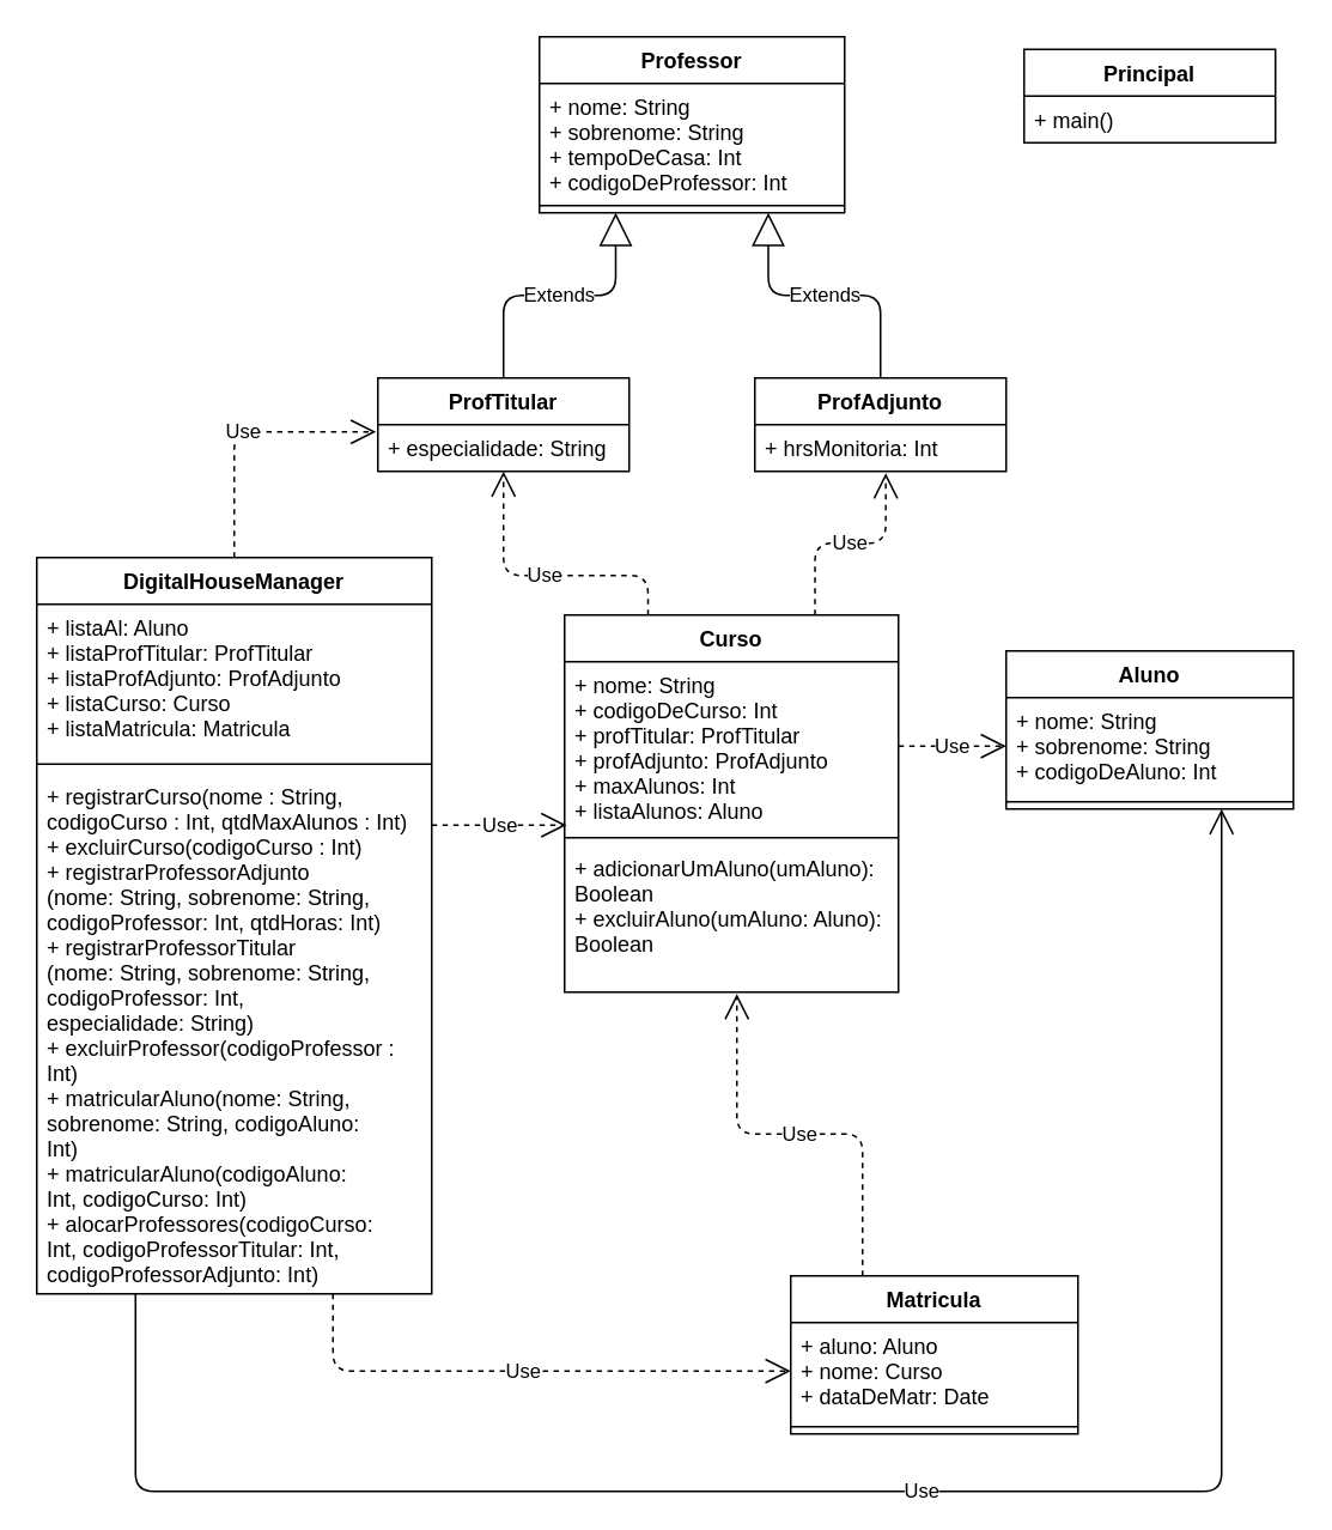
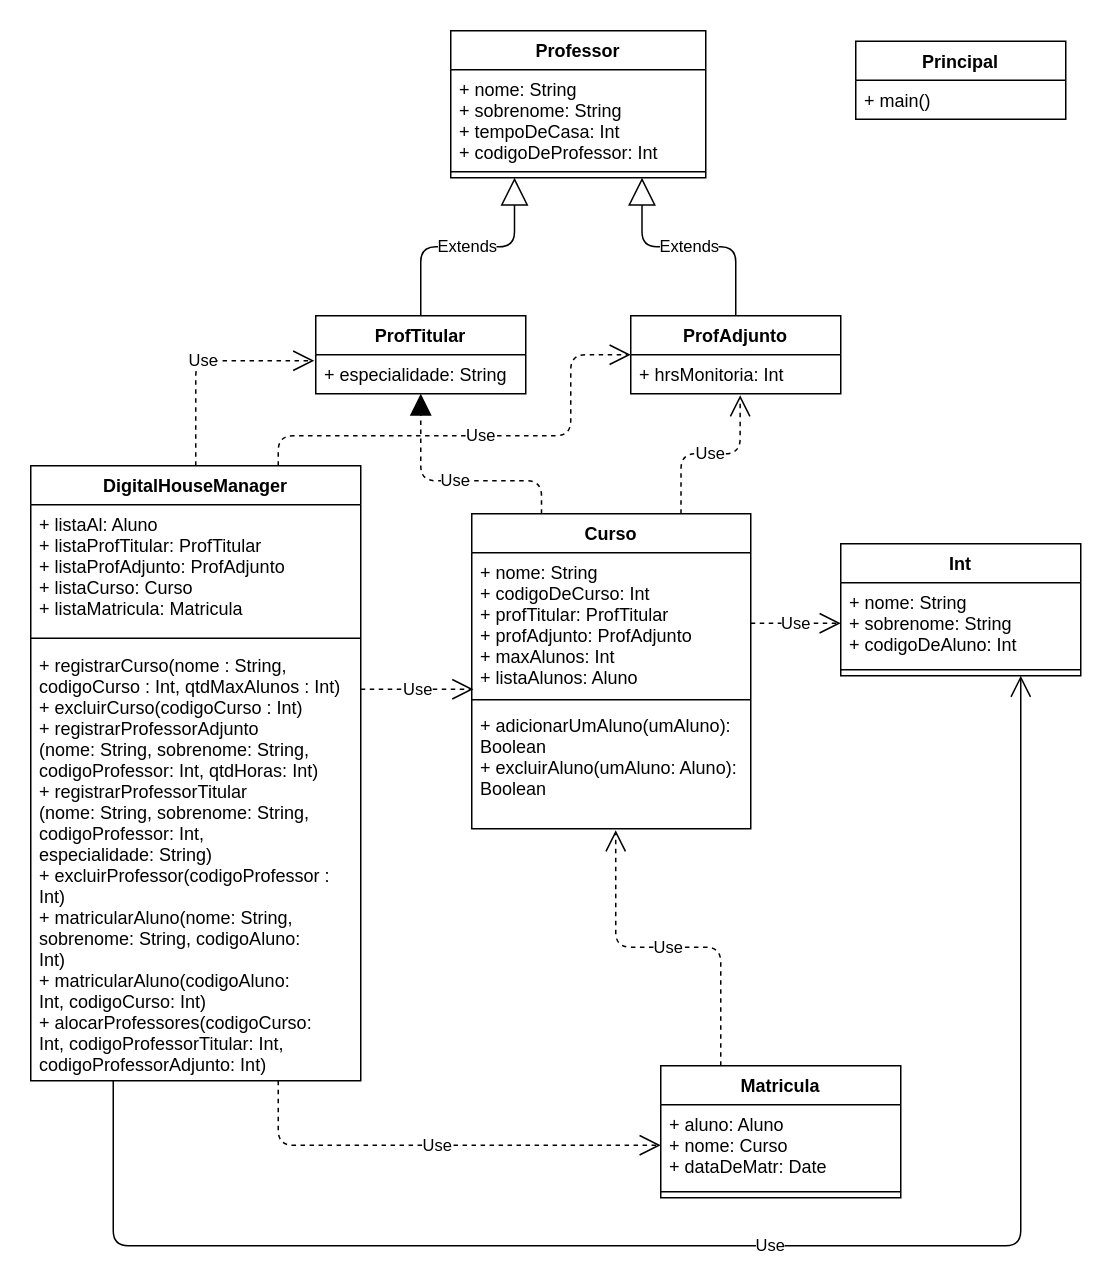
- <mxCell id="20" value="Use" style="endArrow=open;endSize=12;dashed=1;html=1;entryX=0.5;entryY=1;entryDx=0;entryDy=0;exitX=0.25;exitY=0;exitDx=0;exitDy=0;entryPerimeter=0;edgeStyle=orthogonalEdgeStyle;" parent="1" source="11" target="8" edge="1"><mxGeometry width="160" relative="1" as="geometry"><mxPoint x="444" y="310" as="sourcePoint" /><mxPoint x="509.94" y="269.998" as="targetPoint" /><Array as="points"><mxPoint x="361" y="320" /><mxPoint x="280" y="320" /></Array></mxGeometry></mxCell>
+ <mxCell id="20" value="Use" style="endArrow=block;endSize=12;dashed=1;html=1;entryX=0.5;entryY=1;entryDx=0;entryDy=0;exitX=0.25;exitY=0;exitDx=0;exitDy=0;entryPerimeter=0;edgeStyle=orthogonalEdgeStyle;" parent="1" source="11" target="8" edge="1"><mxGeometry width="160" relative="1" as="geometry"><mxPoint x="444" y="310" as="sourcePoint" /><mxPoint x="509.94" y="269.998" as="targetPoint" /><Array as="points"><mxPoint x="361" y="320" /><mxPoint x="280" y="320" /></Array></mxGeometry></mxCell>
+ <mxCell id="32" value="Use" style="endArrow=open;endSize=12;dashed=1;html=1;exitX=0.75;exitY=0;exitDx=0;exitDy=0;entryX=0;entryY=0.5;entryDx=0;entryDy=0;edgeStyle=orthogonalEdgeStyle;" edge="1" parent="1" source="22" target="5"><mxGeometry width="160" relative="1" as="geometry"><mxPoint x="310" y="180" as="sourcePoint" /><mxPoint x="470" y="180" as="targetPoint" /><Array as="points"><mxPoint x="185" y="290" /><mxPoint x="380" y="290" /><mxPoint x="380" y="236" /></Array></mxGeometry></mxCell>
- <mxCell id="16" value="Aluno" style="swimlane;fontStyle=1;align=center;verticalAlign=top;childLayout=stackLayout;horizontal=1;startSize=26;horizontalStack=0;resizeParent=1;resizeParentMax=0;resizeLast=0;collapsible=1;marginBottom=0;" parent="1" vertex="1"><mxGeometry x="560" y="362" width="160" height="88" as="geometry" /></mxCell>
+ <mxCell id="16" value="Int" style="swimlane;fontStyle=1;align=center;verticalAlign=top;childLayout=stackLayout;horizontal=1;startSize=26;horizontalStack=0;resizeParent=1;resizeParentMax=0;resizeLast=0;collapsible=1;marginBottom=0;" parent="1" vertex="1"><mxGeometry x="560" y="362" width="160" height="88" as="geometry" /></mxCell>
